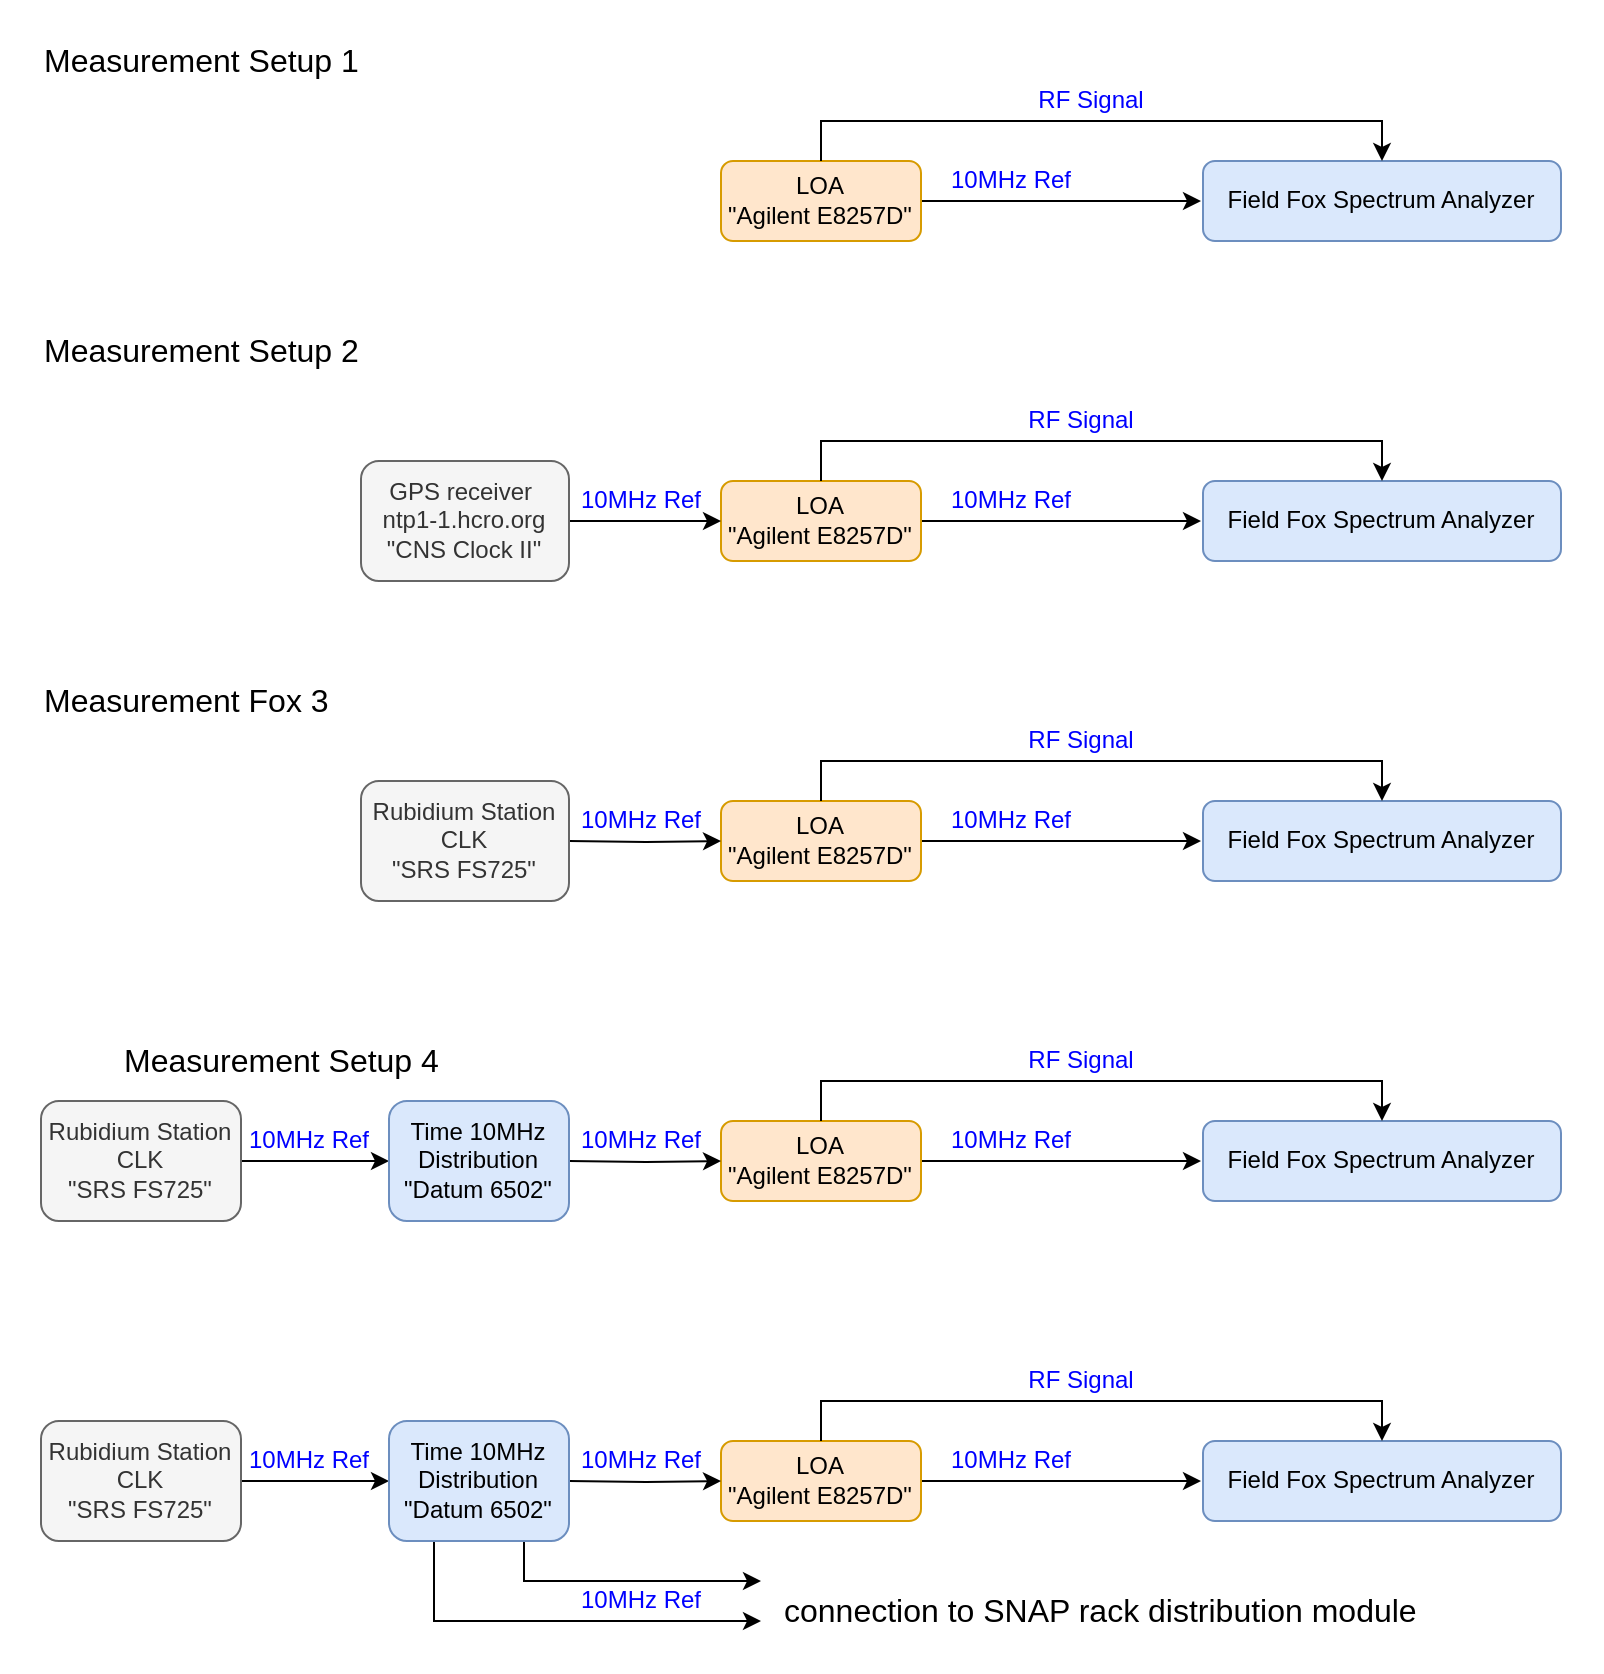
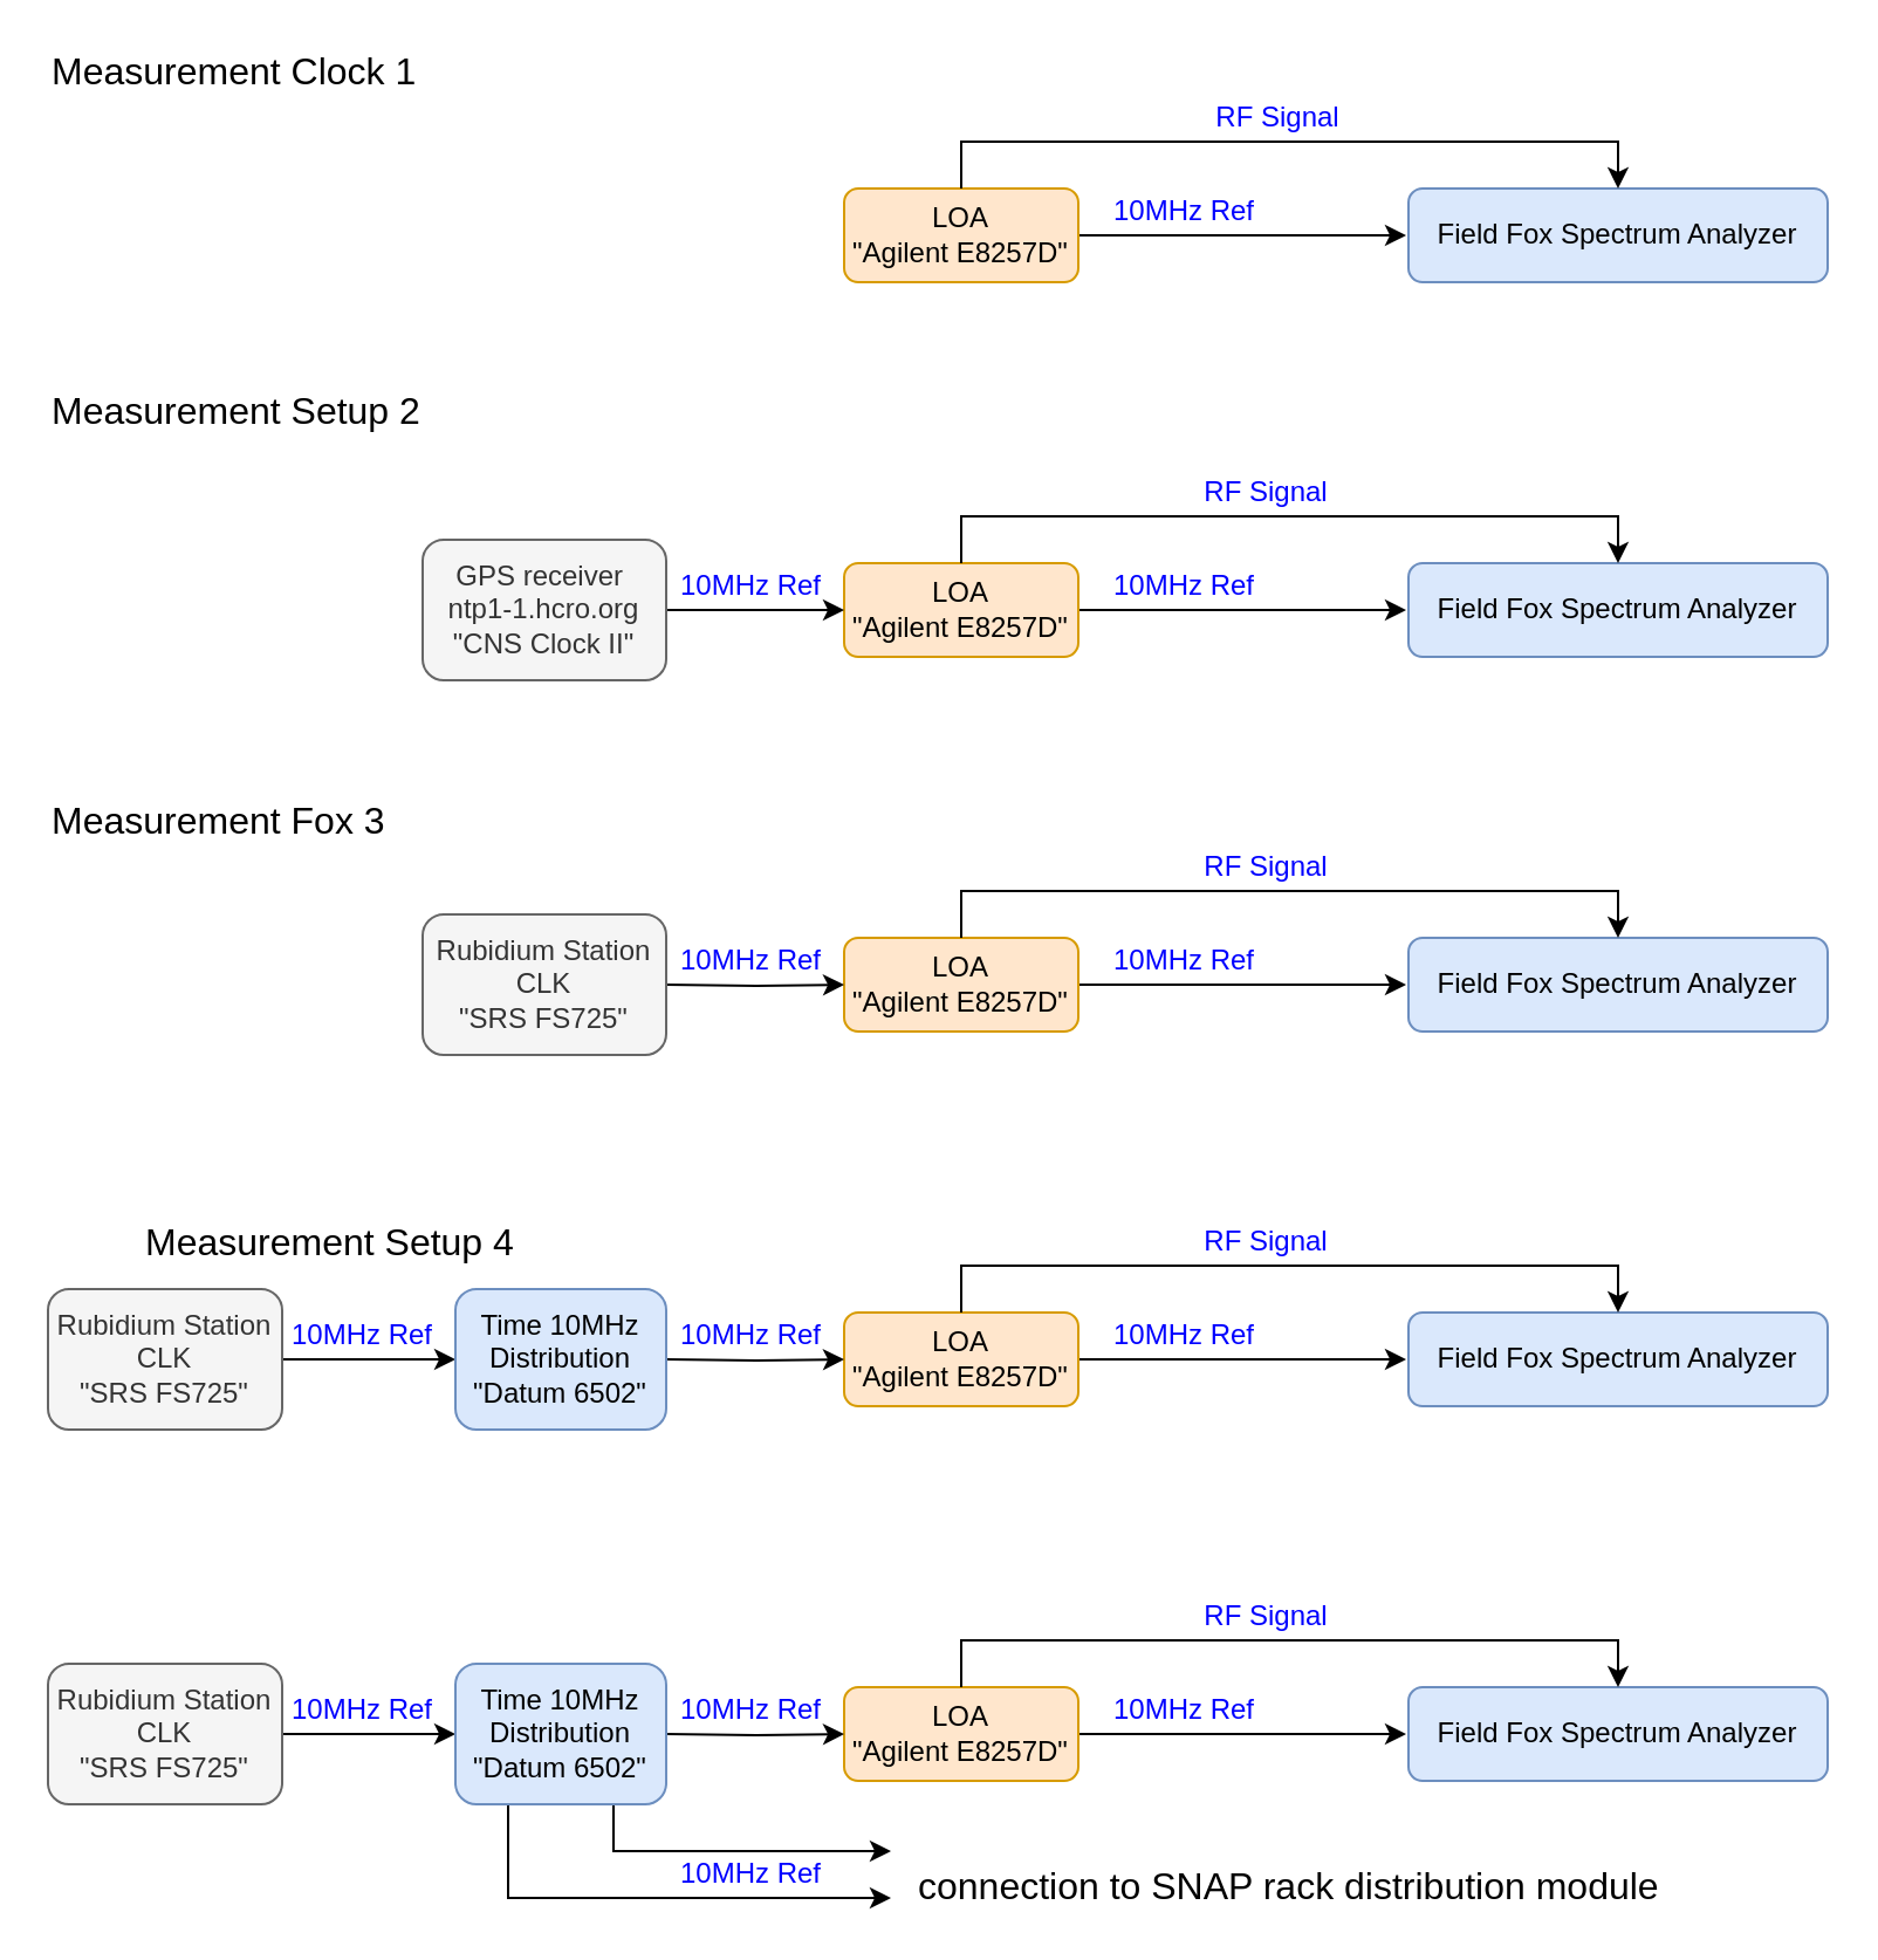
- <mxCell id="4" value="Measurement Setup 1" style="text;html=1;align=left;verticalAlign=middle;resizable=0;points=[];autosize=1;fontSize=16;" parent="1" vertex="1"><mxGeometry width="170" height="20" as="geometry" x="20" y="20" /></mxCell>
+ <mxCell id="4" value="Measurement Clock 1" style="text;html=1;align=left;verticalAlign=middle;resizable=0;points=[];autosize=1;fontSize=16;" parent="1" vertex="1"><mxGeometry width="170" height="20" as="geometry" x="20" y="20" /></mxCell>
